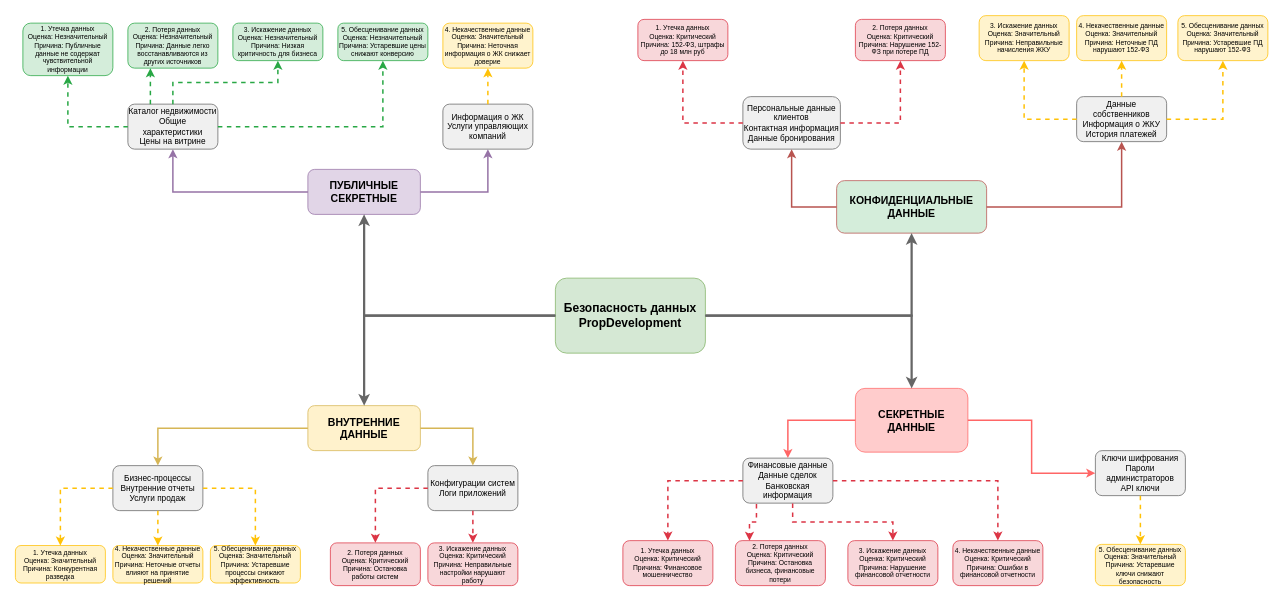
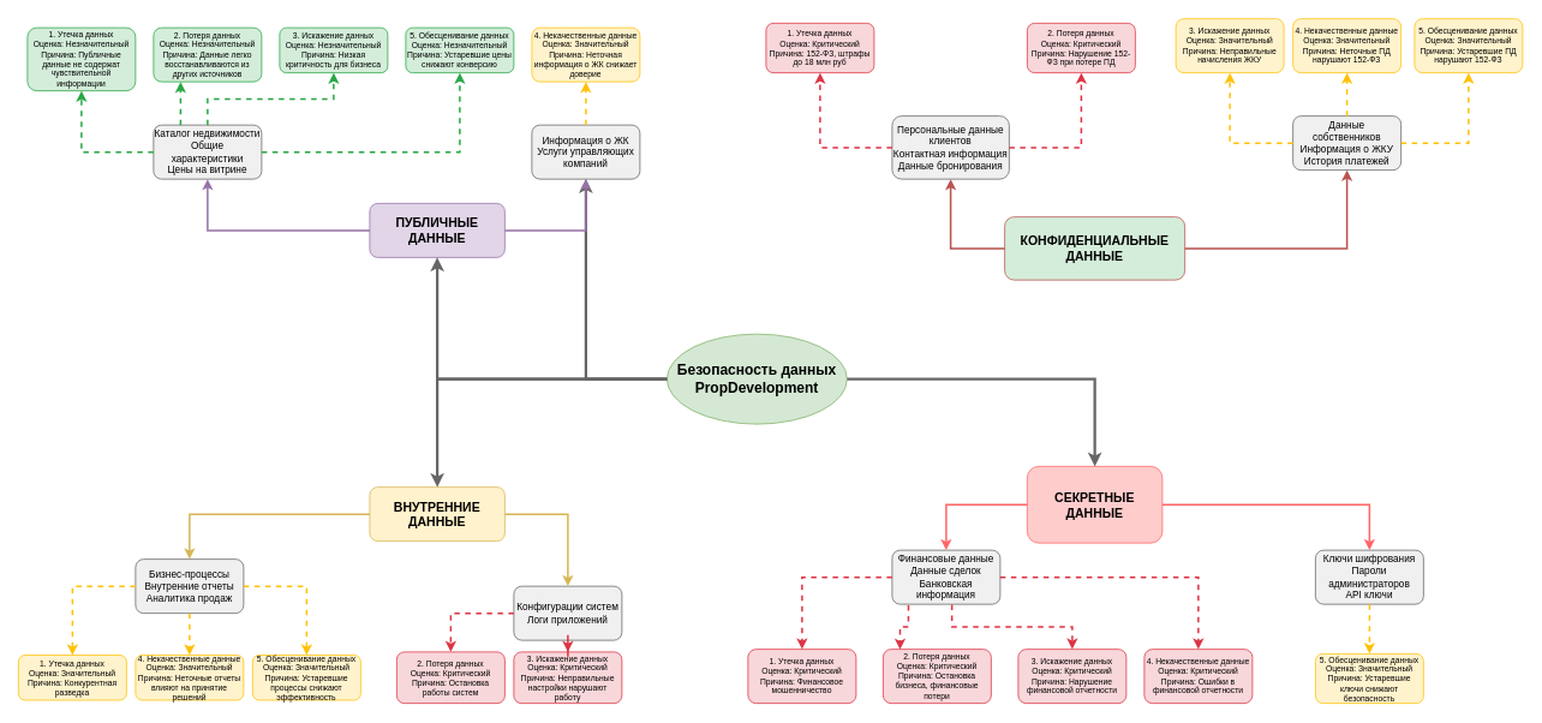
- <mxCell id="3" value="ПУБЛИЧНЫЕ СЕКРЕТНЫЕ" style="rounded=1;whiteSpace=wrap;html=1;fillColor=#e1d5e7;strokeColor=#9673a6;fontSize=14;fontStyle=1;" vertex="1" parent="1"><mxGeometry x="410" y="225" width="150" height="60" as="geometry" /></mxCell>
+ <mxCell id="3" value="ПУБЛИЧНЫЕ ДАННЫЕ" style="rounded=1;whiteSpace=wrap;html=1;fillColor=#e1d5e7;strokeColor=#9673a6;fontSize=14;fontStyle=1;" vertex="1" parent="1"><mxGeometry x="410" y="225" width="150" height="60" as="geometry" /></mxCell>
- <mxCell id="37" style="edgeStyle=orthogonalEdgeStyle;rounded=0;orthogonalLoop=1;jettySize=auto;html=1;strokeWidth=3;strokeColor=#666666;" edge="1" parent="1" source="2" target="19"><mxGeometry relative="1" as="geometry" /></mxCell>
+ <mxCell id="37" style="edgeStyle=orthogonalEdgeStyle;rounded=0;orthogonalLoop=1;jettySize=auto;html=1;strokeWidth=3;strokeColor=#666666;" edge="1" parent="1" source="2" target="5"><mxGeometry relative="1" as="geometry" /></mxCell>
- <mxCell id="2" value="Безопасность данных PropDevelopment" style="whiteSpace=wrap;html=1;fillColor=#d5e8d4;strokeColor=#82b366;fontSize=16;fontStyle=1;rounded=1;" vertex="1" parent="1"><mxGeometry x="740" y="370" width="200" height="100" as="geometry" /></mxCell>
+ <mxCell id="2" value="Безопасность данных PropDevelopment" style="ellipse;whiteSpace=wrap;html=1;fillColor=#d5e8d4;strokeColor=#82b366;fontSize=16;fontStyle=1;" vertex="1" parent="1"><mxGeometry x="740" y="370" width="200" height="100" as="geometry" /></mxCell>
- <mxCell id="29" value="Ключи шифрования&#10;Пароли администраторов&#10;API ключи" style="rounded=1;whiteSpace=wrap;html=1;fillColor=#f0f0f0;strokeColor=#666666;fontSize=11;" vertex="1" parent="1"><mxGeometry x="1460" y="600" width="120" height="60" as="geometry" /></mxCell>
+ <mxCell id="29" value="Ключи шифрования&#10;Пароли администраторов&#10;API ключи" style="rounded=1;whiteSpace=wrap;html=1;fillColor=#f0f0f0;strokeColor=#666666;fontSize=11;" vertex="1" parent="1"><mxGeometry x="1460" y="610" width="120" height="60" as="geometry" /></mxCell>
- <mxCell id="12" value="Бизнес-процессы&#10;Внутренние отчеты&#10;Услуги продаж" style="rounded=1;whiteSpace=wrap;html=1;fillColor=#f0f0f0;strokeColor=#666666;fontSize=11;" vertex="1" parent="1"><mxGeometry x="150" y="620" width="120" height="60" as="geometry" /></mxCell>
+ <mxCell id="12" value="Бизнес-процессы&#10;Внутренние отчеты&#10;Аналитика продаж" style="rounded=1;whiteSpace=wrap;html=1;fillColor=#f0f0f0;strokeColor=#666666;fontSize=11;" vertex="1" parent="1"><mxGeometry x="150" y="620" width="120" height="60" as="geometry" /></mxCell>
- <mxCell id="13" value="Конфигурации систем&#10;Логи приложений" style="rounded=1;whiteSpace=wrap;html=1;fillColor=#f0f0f0;strokeColor=#666666;fontSize=11;" vertex="1" parent="1"><mxGeometry x="570" y="620" width="120" height="60" as="geometry" /></mxCell>
+ <mxCell id="13" value="Конфигурации систем&#10;Логи приложений" style="rounded=1;whiteSpace=wrap;html=1;fillColor=#f0f0f0;strokeColor=#666666;fontSize=11;" vertex="1" parent="1"><mxGeometry x="570" y="650" width="120" height="60" as="geometry" /></mxCell>
